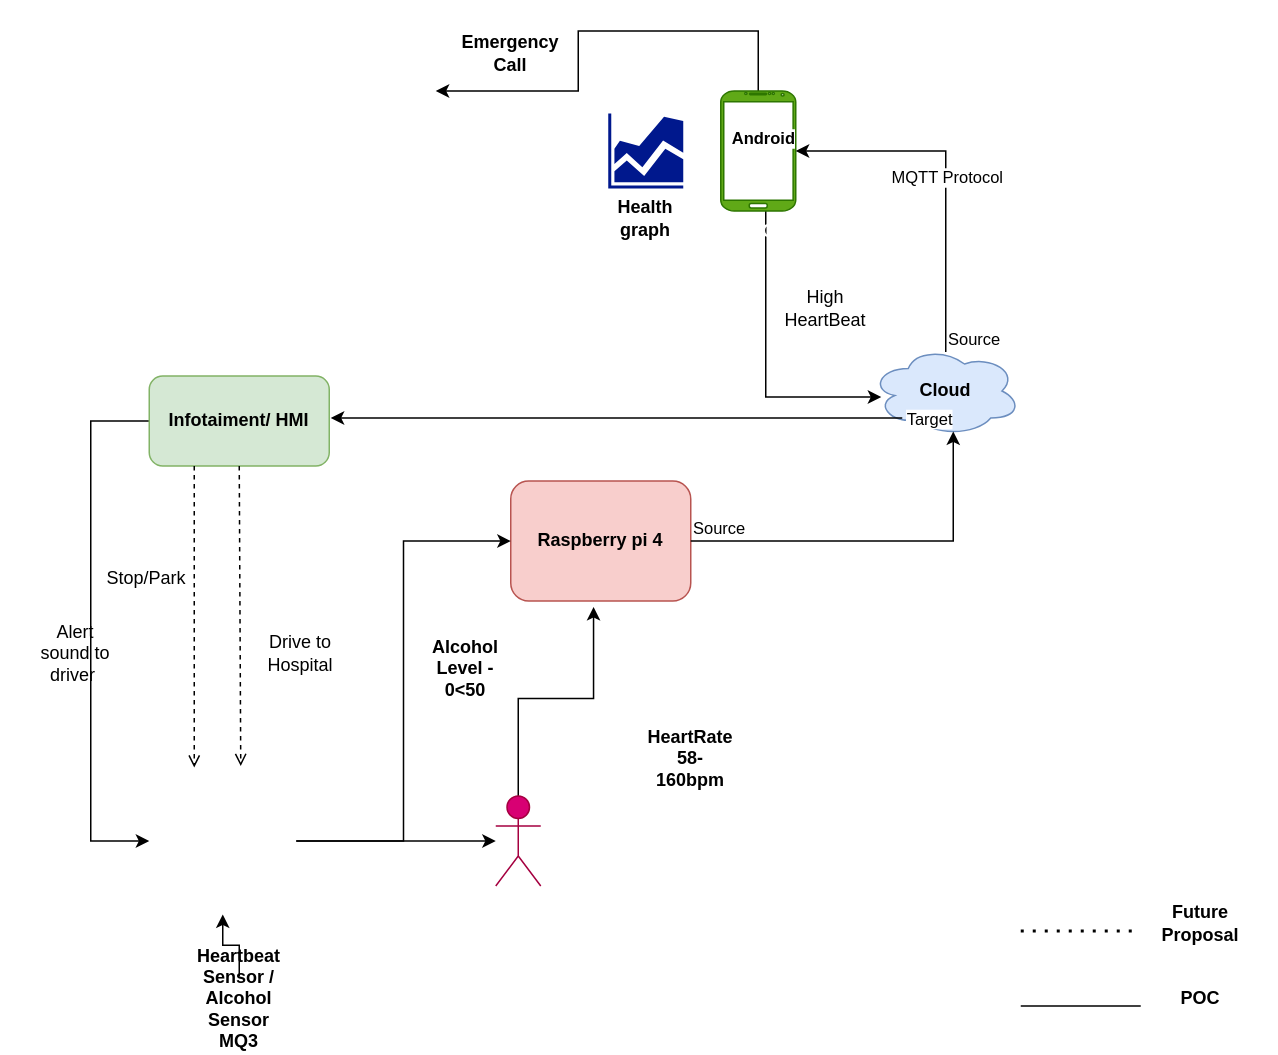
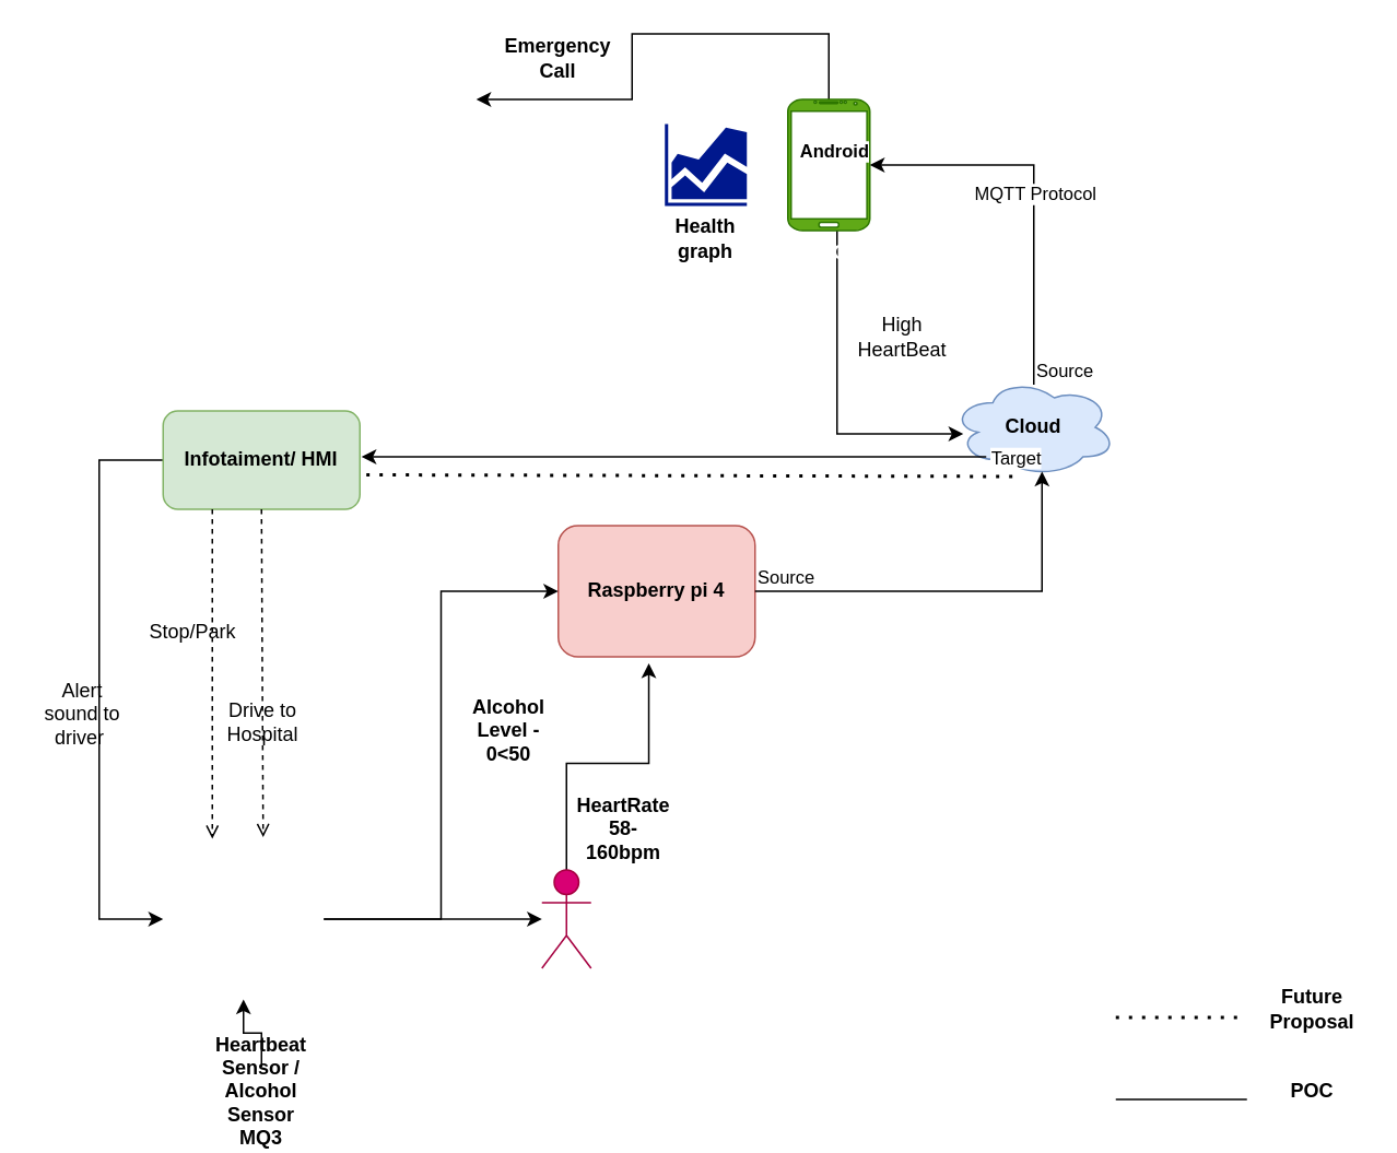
+ <mxCell id="29" value="" style="endArrow=none;dashed=1;html=1;dashPattern=1 3;strokeWidth=2;rounded=0;entryX=0.4;entryY=1;entryDx=0;entryDy=0;entryPerimeter=0;exitX=1.033;exitY=0.65;exitDx=0;exitDy=0;exitPerimeter=0;" edge="1" parent="1" source="23" target="3"><mxGeometry width="50" height="50" relative="1" as="geometry"><mxPoint x="410" y="390" as="sourcePoint" /><mxPoint x="460" y="340" as="targetPoint" /></mxGeometry></mxCell>
- <mxCell id="36" value="Stop/Park&amp;nbsp;" style="text;html=1;strokeColor=none;fillColor=none;align=center;verticalAlign=middle;whiteSpace=wrap;rounded=0;" vertex="1" parent="1"><mxGeometry x="69" y="370" width="60" height="30" as="geometry" /></mxCell>
+ <mxCell id="36" value="Stop/Park&amp;nbsp;" style="text;html=1;strokeColor=none;fillColor=none;align=center;verticalAlign=middle;whiteSpace=wrap;rounded=0;" vertex="1" parent="1"><mxGeometry x="89" y="370" width="60" height="30" as="geometry" /></mxCell>
- <mxCell id="33" value="Drive to Hospital" style="text;html=1;strokeColor=none;fillColor=none;align=center;verticalAlign=middle;whiteSpace=wrap;rounded=0;" vertex="1" parent="1"><mxGeometry x="170" y="420" width="60" height="30" as="geometry" /></mxCell>
+ <mxCell id="33" value="Drive to Hospital" style="text;html=1;strokeColor=none;fillColor=none;align=center;verticalAlign=middle;whiteSpace=wrap;rounded=0;" vertex="1" parent="1"><mxGeometry x="130" y="425" width="60" height="30" as="geometry" /></mxCell>
- <mxCell id="18" value="&lt;b&gt;HeartRate&lt;br&gt;58-160bpm&lt;br&gt;&lt;/b&gt;" style="text;html=1;strokeColor=none;fillColor=none;align=center;verticalAlign=middle;whiteSpace=wrap;rounded=0;" vertex="1" parent="1"><mxGeometry x="430" y="490" width="60" height="30" as="geometry" /></mxCell>
+ <mxCell id="18" value="&lt;b&gt;HeartRate&lt;br&gt;58-160bpm&lt;br&gt;&lt;/b&gt;" style="text;html=1;strokeColor=none;fillColor=none;align=center;verticalAlign=middle;whiteSpace=wrap;rounded=0;" vertex="1" parent="1"><mxGeometry x="350" y="490" width="60" height="30" as="geometry" /></mxCell>
